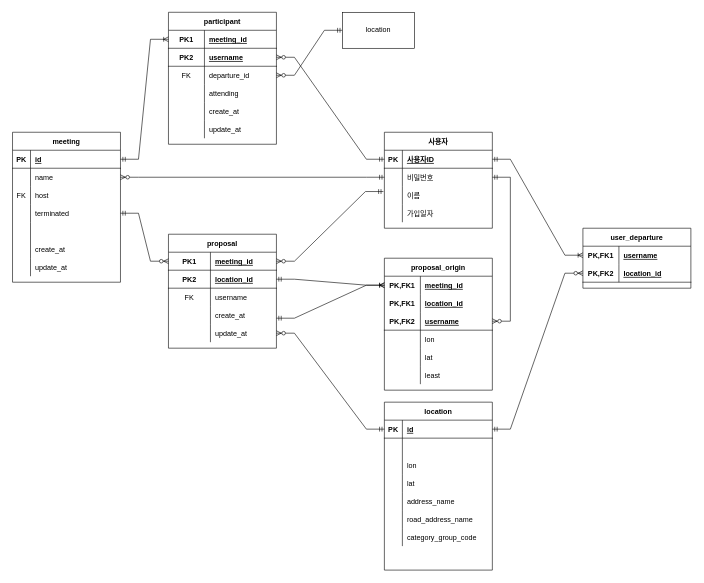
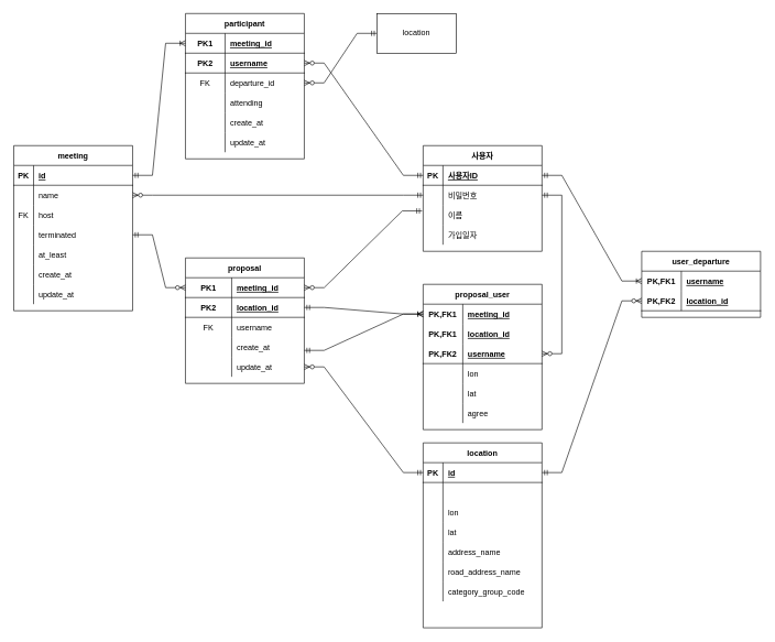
+ <mxCell id="17" value="at_least" style="shape=partialRectangle;connectable=0;fillColor=none;top=0;left=0;bottom=0;right=0;align=left;spacingLeft=6;overflow=hidden;" parent="15" vertex="1"><mxGeometry x="30" width="150" height="30" as="geometry"><mxRectangle width="150" height="30" as="alternateBounds" /></mxGeometry></mxCell>
- <mxCell id="110" value="proposal_origin" style="shape=table;startSize=30;container=1;collapsible=1;childLayout=tableLayout;fixedRows=1;rowLines=0;fontStyle=1;align=center;resizeLast=1;" parent="1" vertex="1"><mxGeometry x="640" y="430" width="180" height="220" as="geometry" /></mxCell>
+ <mxCell id="110" value="proposal_user" style="shape=table;startSize=30;container=1;collapsible=1;childLayout=tableLayout;fixedRows=1;rowLines=0;fontStyle=1;align=center;resizeLast=1;" parent="1" vertex="1"><mxGeometry x="640" y="430" width="180" height="220" as="geometry" /></mxCell>
- <mxCell id="128" value="least" style="shape=partialRectangle;connectable=0;fillColor=none;top=0;left=0;bottom=0;right=0;align=left;spacingLeft=6;overflow=hidden;" parent="126" vertex="1"><mxGeometry x="60" width="120" height="30" as="geometry"><mxRectangle width="120" height="30" as="alternateBounds" /></mxGeometry></mxCell>
+ <mxCell id="128" value="agree" style="shape=partialRectangle;connectable=0;fillColor=none;top=0;left=0;bottom=0;right=0;align=left;spacingLeft=6;overflow=hidden;" parent="126" vertex="1"><mxGeometry x="60" width="120" height="30" as="geometry"><mxRectangle width="120" height="30" as="alternateBounds" /></mxGeometry></mxCell>
